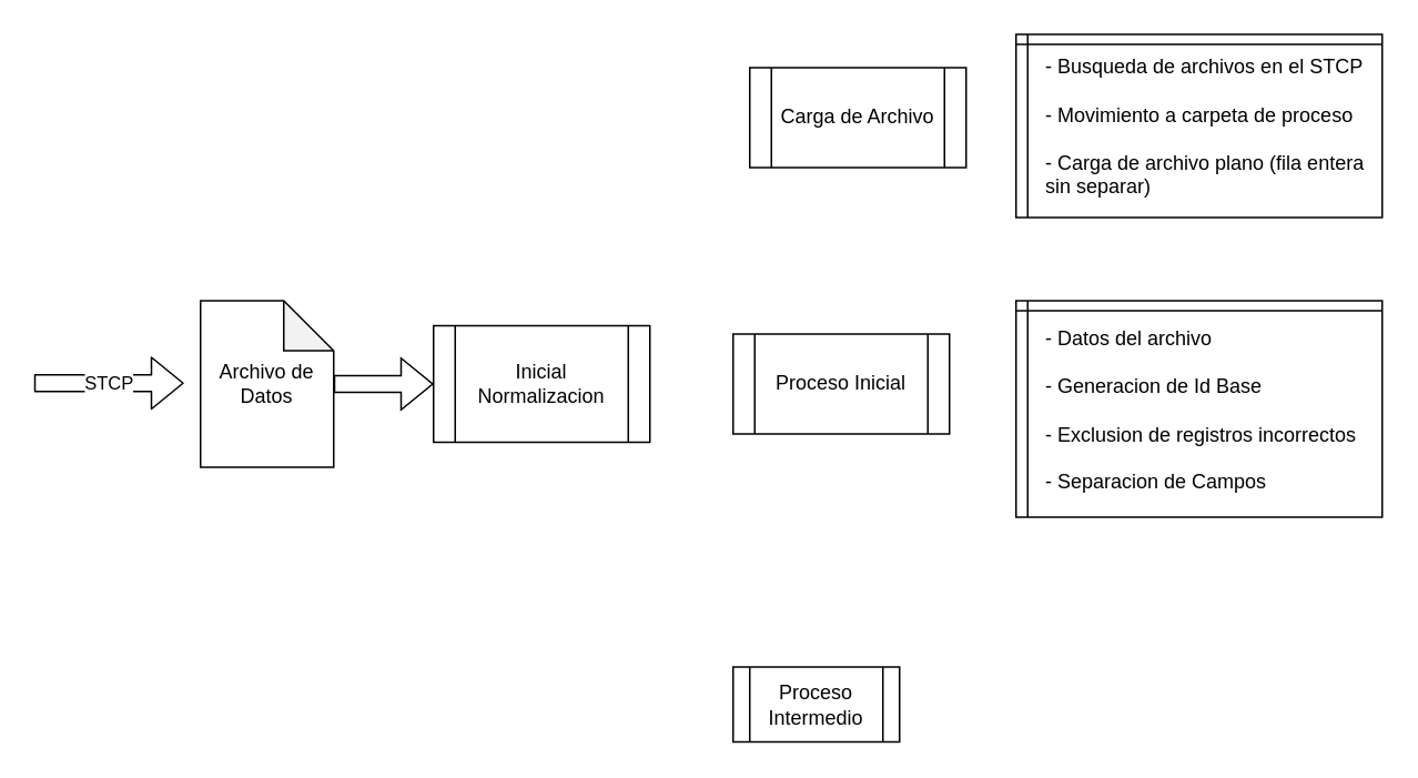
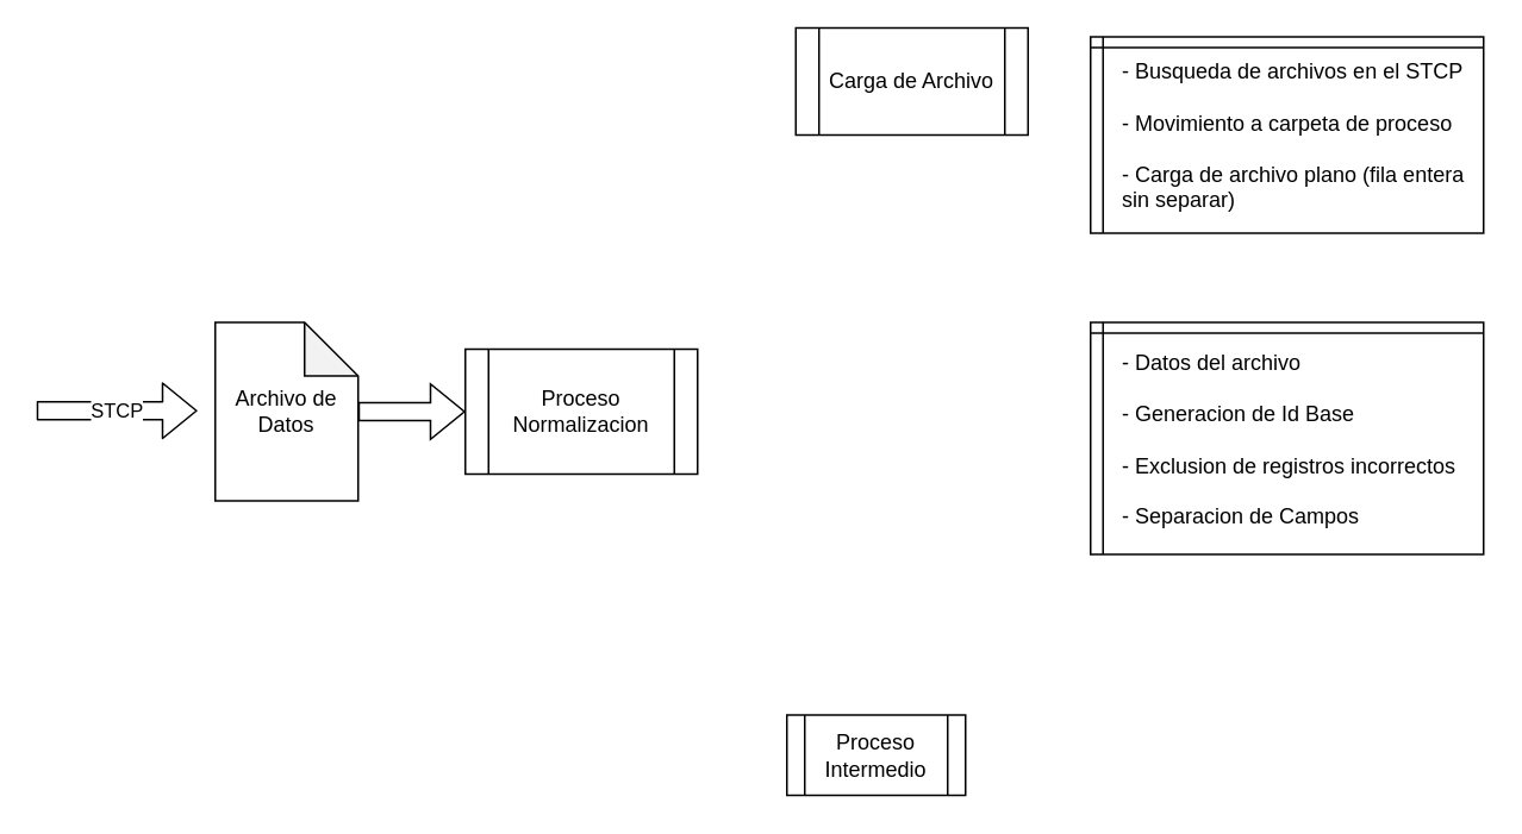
- <mxCell id="6" value="Carga de Archivo" parent="1" style="shape=process;whiteSpace=wrap;html=1;backgroundOutline=1;" vertex="1"><mxGeometry as="geometry" x="450" y="40" width="130" height="60" /></mxCell>
+ <mxCell id="6" value="Carga de Archivo" parent="1" style="shape=process;whiteSpace=wrap;html=1;backgroundOutline=1;" vertex="1"><mxGeometry x="445" y="15" as="geometry" width="130" height="60" /></mxCell>
- <mxCell id="5" value="Inicial Normalizacion" parent="1" style="shape=process;whiteSpace=wrap;html=1;backgroundOutline=1;" vertex="1"><mxGeometry as="geometry" x="260" y="195" width="130" height="70" /></mxCell>
+ <mxCell id="5" value="Proceso Normalizacion" parent="1" style="shape=process;whiteSpace=wrap;html=1;backgroundOutline=1;" vertex="1"><mxGeometry as="geometry" x="260" y="195" width="130" height="70" /></mxCell>
- <mxCell id="8" value="Proceso Inicial" parent="1" style="shape=process;whiteSpace=wrap;html=1;backgroundOutline=1;" vertex="1"><mxGeometry as="geometry" x="440" y="200" width="130" height="60" /></mxCell>
